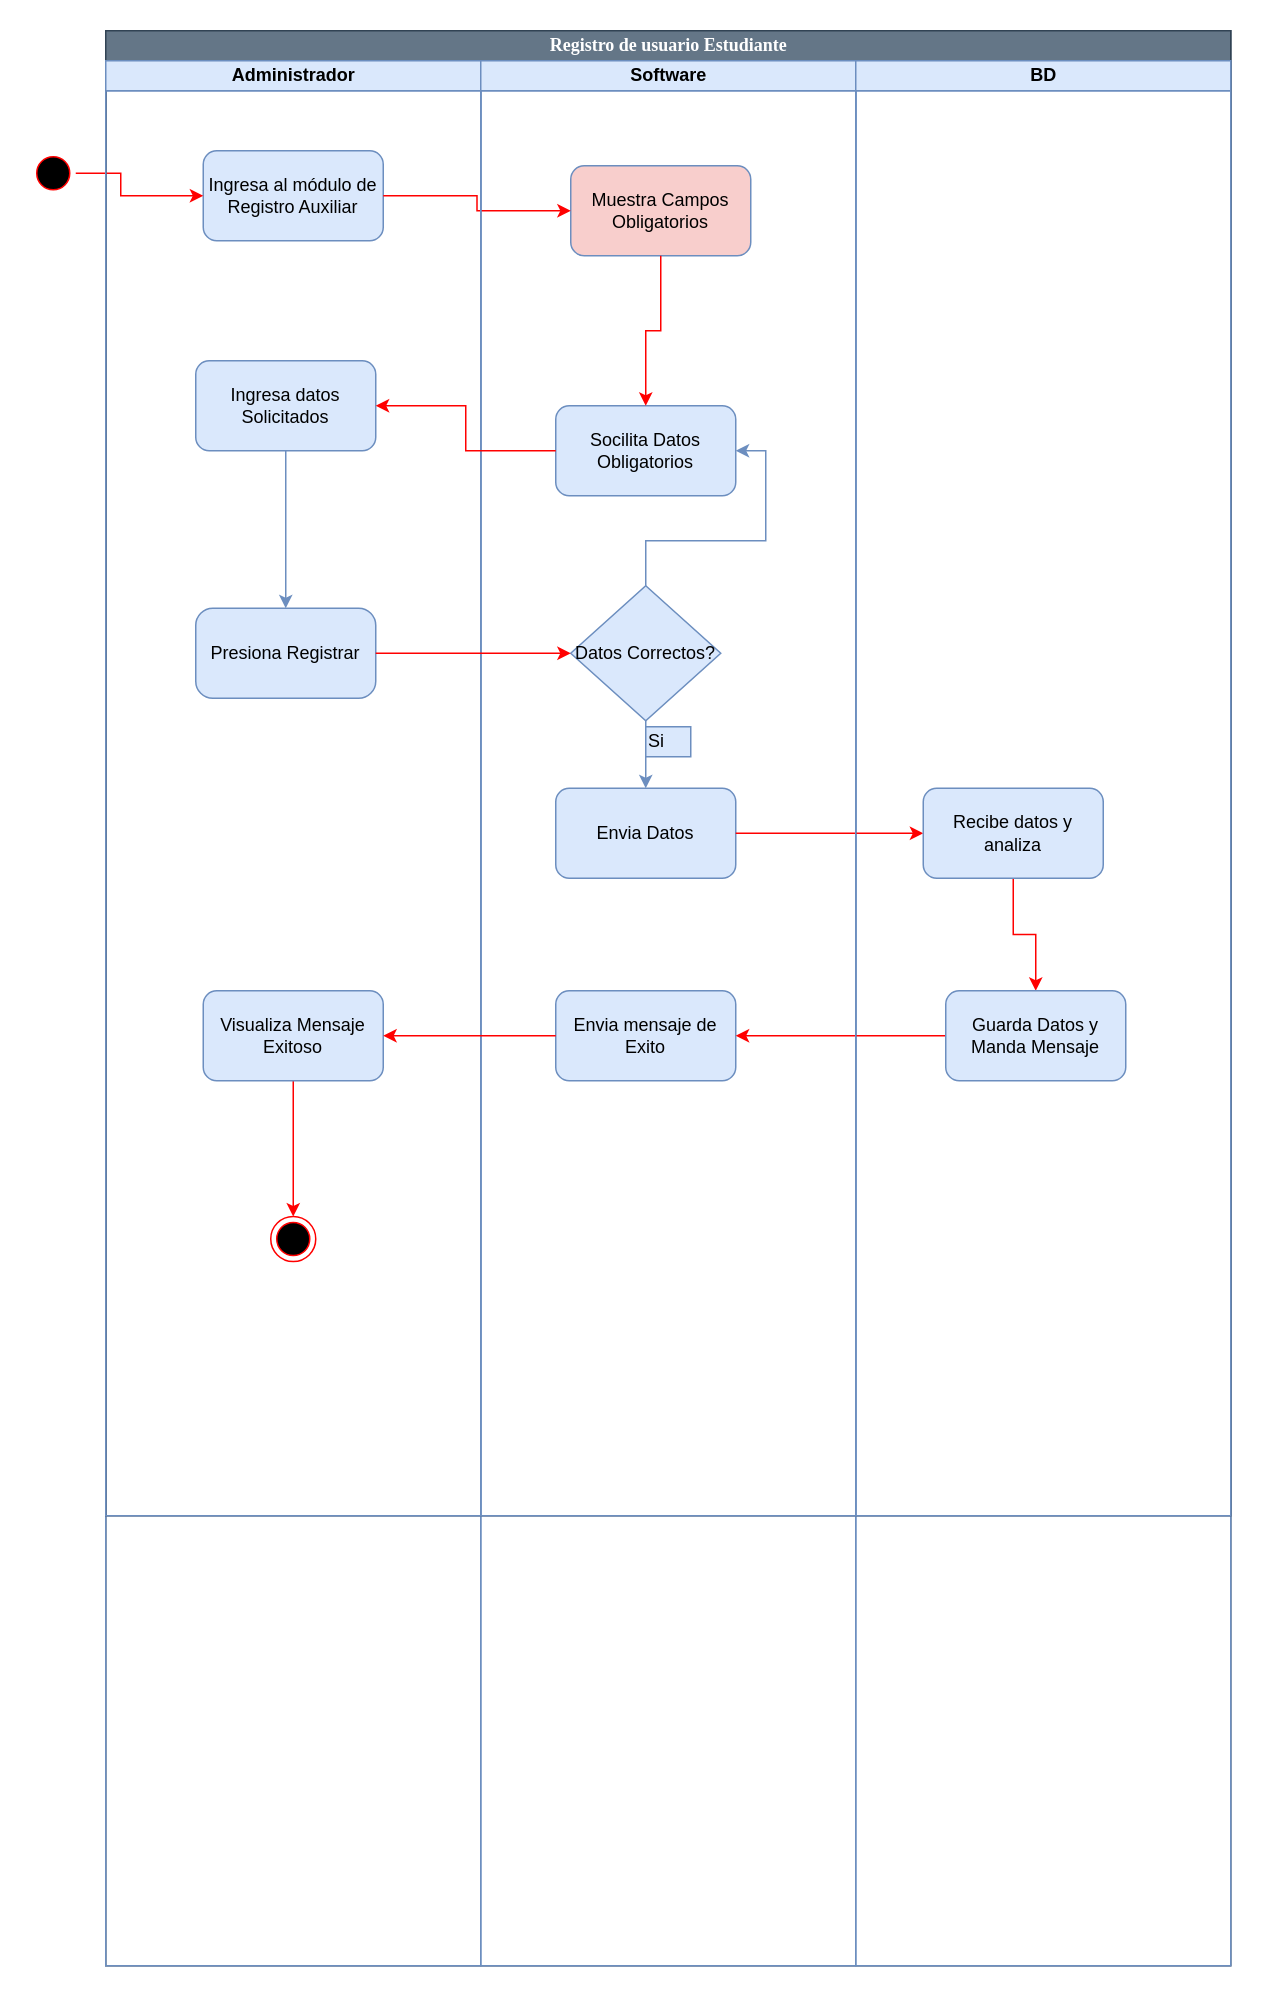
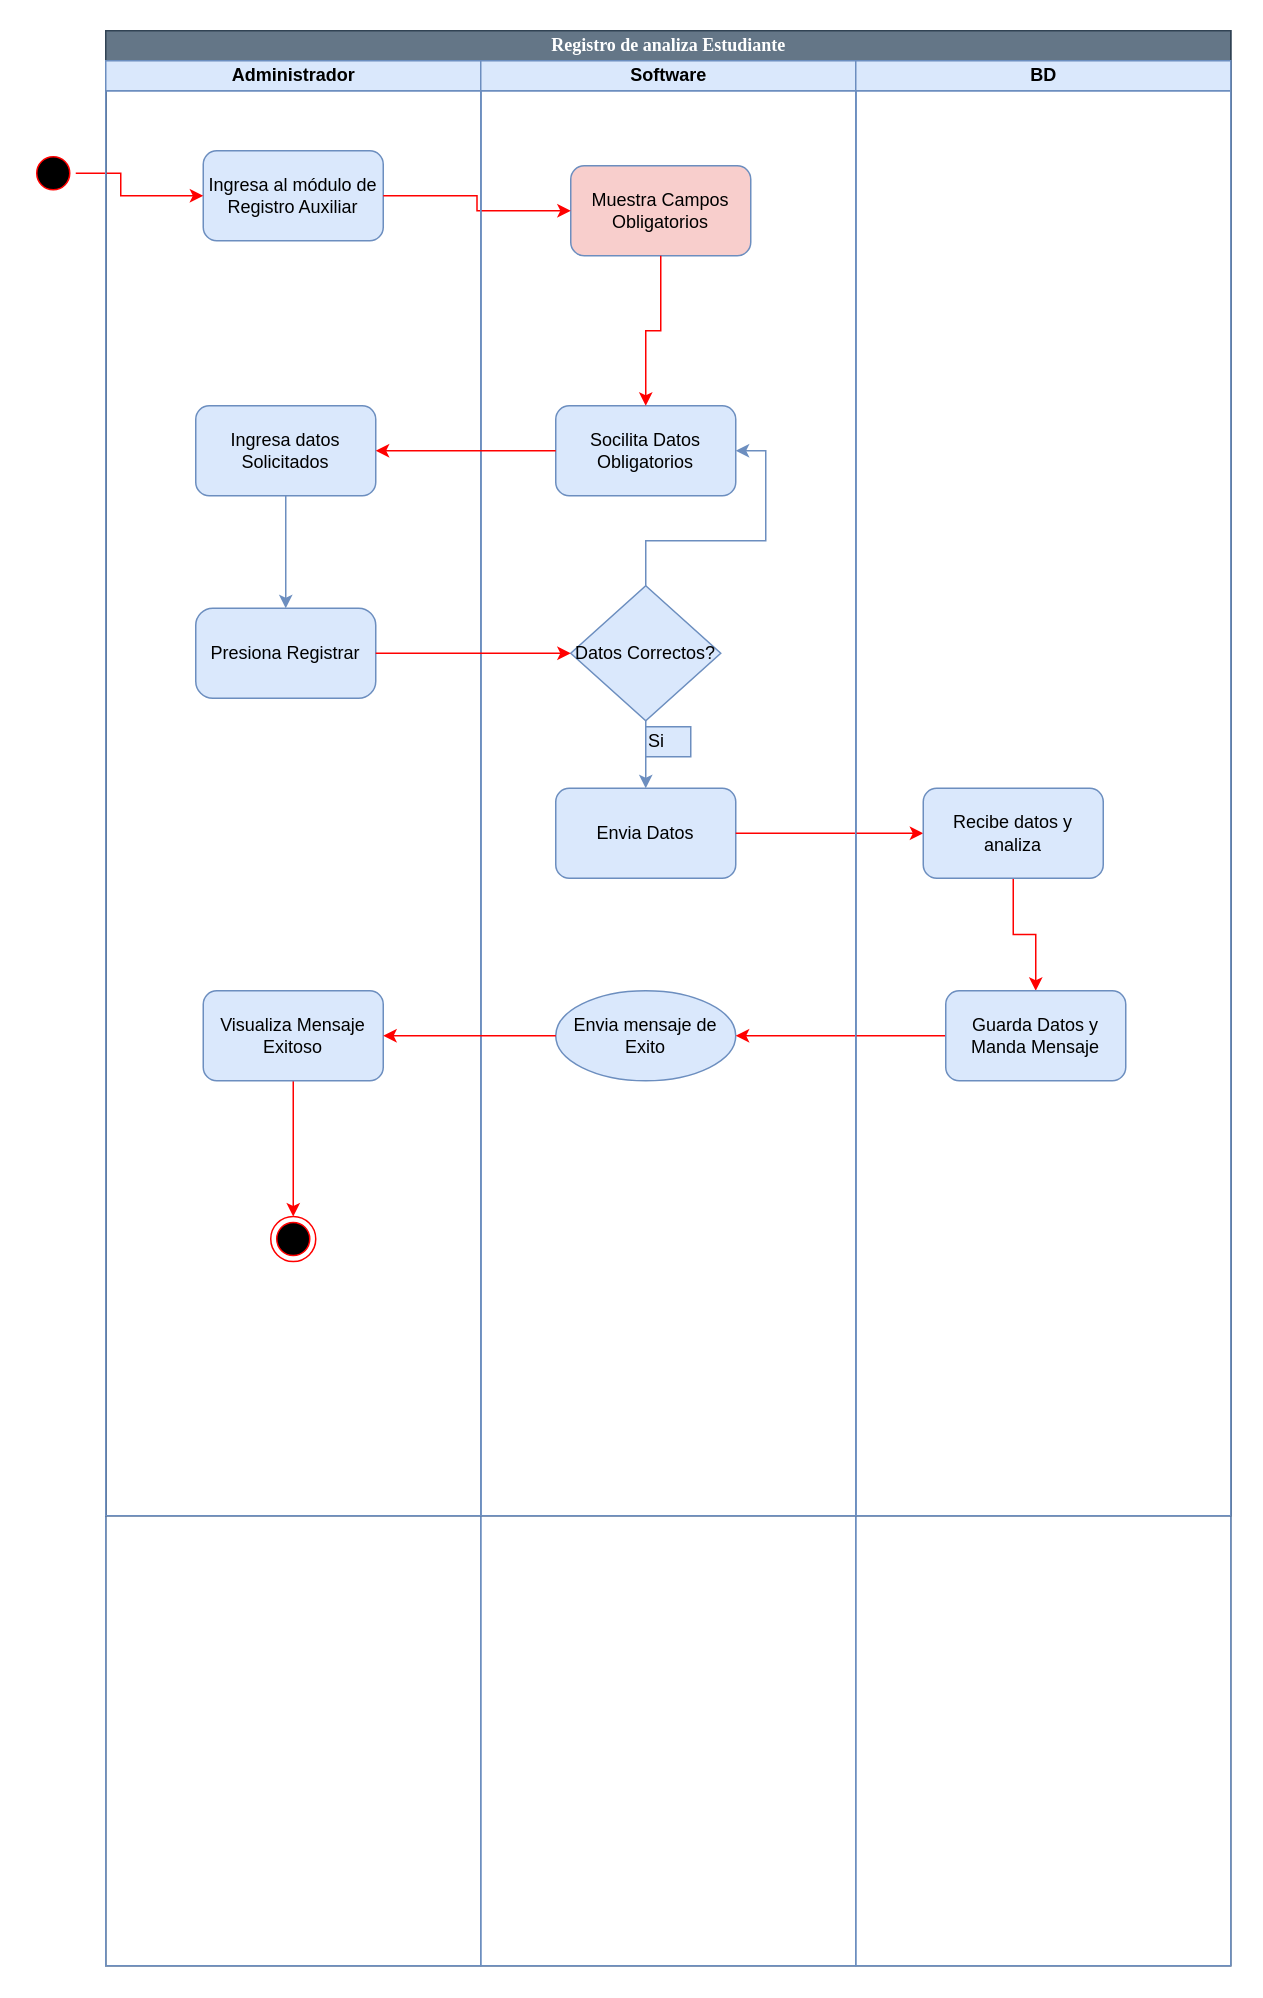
- <mxCell id="14" value="Registro de usuario Estudiante" style="swimlane;html=1;childLayout=stackLayout;startSize=20;rounded=0;shadow=0;comic=0;labelBackgroundColor=none;strokeColor=#314354;strokeWidth=1;fillColor=#647687;fontFamily=Verdana;fontSize=12;align=center;fontColor=#ffffff;" vertex="1" parent="1"><mxGeometry x="70" y="20" width="750" height="990" as="geometry" /></mxCell>
+ <mxCell id="14" value="Registro de analiza Estudiante" style="swimlane;html=1;childLayout=stackLayout;startSize=20;rounded=0;shadow=0;comic=0;labelBackgroundColor=none;strokeColor=#314354;strokeWidth=1;fillColor=#647687;fontFamily=Verdana;fontSize=12;align=center;fontColor=#ffffff;" vertex="1" parent="1"><mxGeometry x="70" y="20" width="750" height="990" as="geometry" /></mxCell>
- <mxCell id="17" value="Ingresa datos Solicitados" style="rounded=1;whiteSpace=wrap;html=1;fillColor=#dae8fc;strokeColor=#6c8ebf;" vertex="1" parent="15"><mxGeometry x="60" y="200" width="120" height="60" as="geometry" /></mxCell>
+ <mxCell id="17" value="Ingresa datos Solicitados" style="rounded=1;whiteSpace=wrap;html=1;fillColor=#dae8fc;strokeColor=#6c8ebf;" vertex="1" parent="15"><mxGeometry x="60" y="230" width="120" height="60" as="geometry" /></mxCell>
- <mxCell id="25" value="Envia mensaje de Exito" style="rounded=1;whiteSpace=wrap;html=1;fillColor=#dae8fc;strokeColor=#6c8ebf;" vertex="1" parent="19"><mxGeometry x="50" y="620" width="120" height="60" as="geometry" /></mxCell>
+ <mxCell id="25" value="Envia mensaje de Exito" style="ellipse;whiteSpace=wrap;html=1;fillColor=#dae8fc;strokeColor=#6c8ebf;" vertex="1" parent="19"><mxGeometry x="50" y="620" width="120" height="60" as="geometry" /></mxCell>
